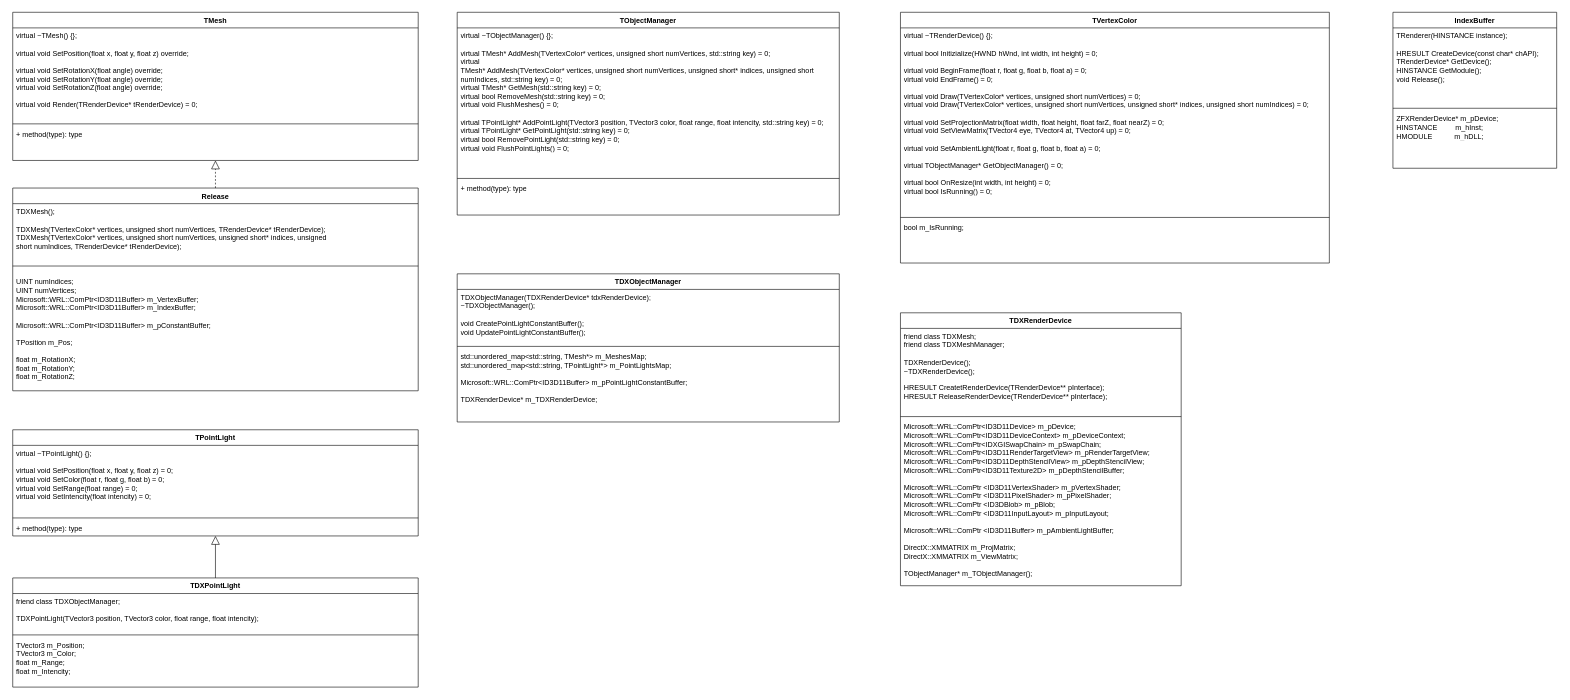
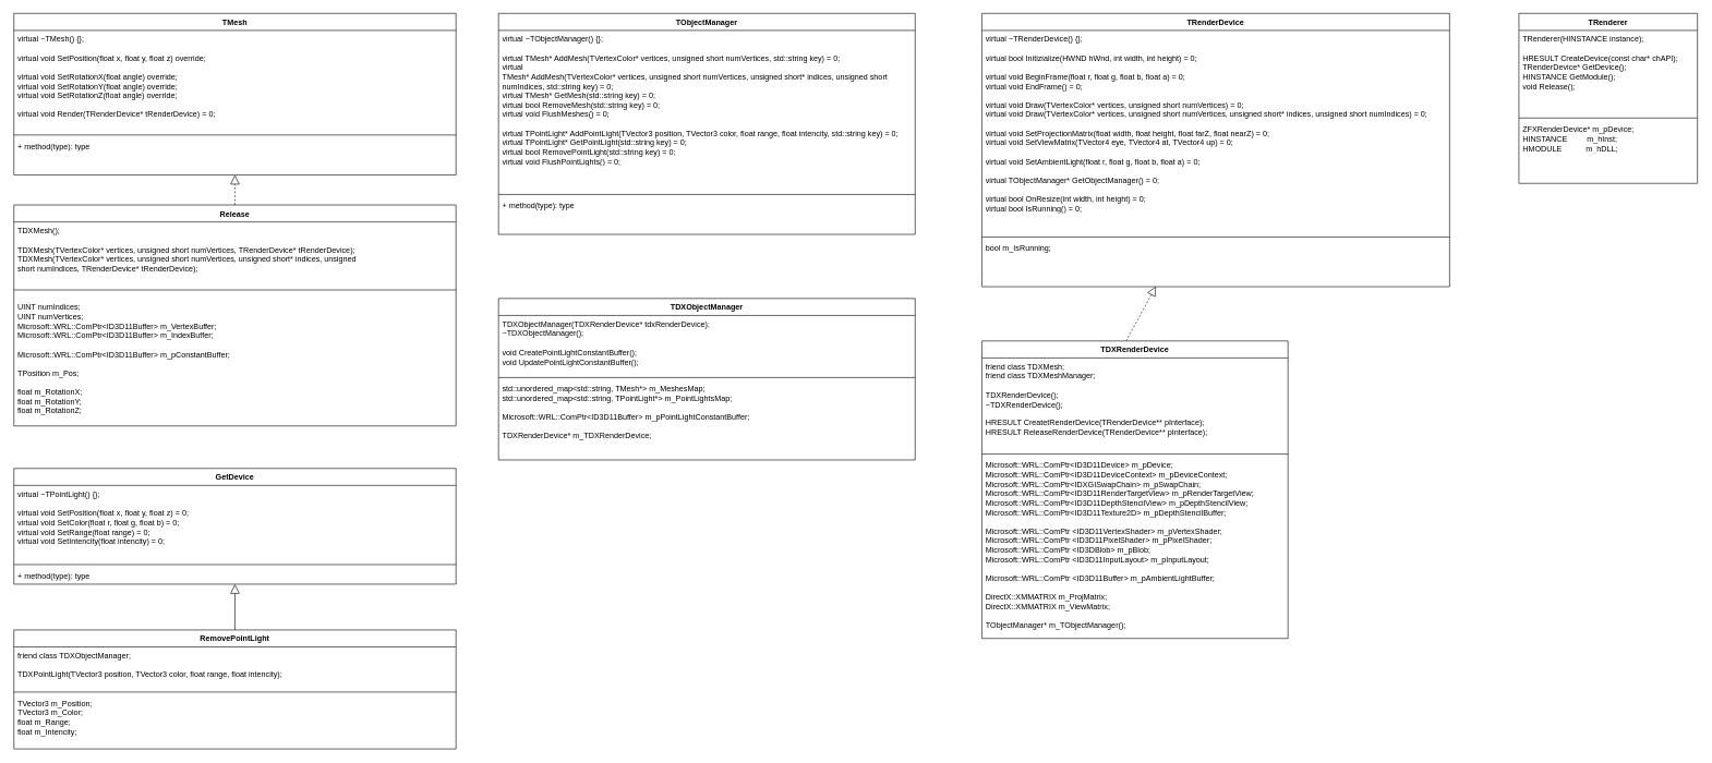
- <mxCell id="2" value="TVertexColor" style="swimlane;fontStyle=1;align=center;verticalAlign=top;childLayout=stackLayout;horizontal=1;startSize=26;horizontalStack=0;resizeParent=1;resizeParentMax=0;resizeLast=0;collapsible=1;marginBottom=0;whiteSpace=wrap;html=1;" parent="1" vertex="1"><mxGeometry x="1500" y="20" width="715" height="418" as="geometry" /></mxCell>
+ <mxCell id="2" value="TRenderDevice" style="swimlane;fontStyle=1;align=center;verticalAlign=top;childLayout=stackLayout;horizontal=1;startSize=26;horizontalStack=0;resizeParent=1;resizeParentMax=0;resizeLast=0;collapsible=1;marginBottom=0;whiteSpace=wrap;html=1;" parent="1" vertex="1"><mxGeometry x="1500" y="20" width="715" height="418" as="geometry" /></mxCell>
- <mxCell id="11" value="IndexBuffer" style="swimlane;fontStyle=1;align=center;verticalAlign=top;childLayout=stackLayout;horizontal=1;startSize=26;horizontalStack=0;resizeParent=1;resizeParentMax=0;resizeLast=0;collapsible=1;marginBottom=0;whiteSpace=wrap;html=1;" parent="1" vertex="1"><mxGeometry x="2321" y="20" width="273" height="260" as="geometry" /></mxCell>
+ <mxCell id="11" value="TRenderer" style="swimlane;fontStyle=1;align=center;verticalAlign=top;childLayout=stackLayout;horizontal=1;startSize=26;horizontalStack=0;resizeParent=1;resizeParentMax=0;resizeLast=0;collapsible=1;marginBottom=0;whiteSpace=wrap;html=1;" parent="1" vertex="1"><mxGeometry x="2321" y="20" width="273" height="260" as="geometry" /></mxCell>
+ <mxCell id="6" value="" style="endArrow=block;dashed=1;endFill=0;endSize=12;html=1;rounded=0;entryX=0.372;entryY=0.997;entryDx=0;entryDy=0;entryPerimeter=0;exitX=0.471;exitY=0;exitDx=0;exitDy=0;exitPerimeter=0;" parent="1" source="7" target="5" edge="1"><mxGeometry width="160" relative="1" as="geometry"><mxPoint x="1769" y="478" as="sourcePoint" /><mxPoint x="1950" y="269" as="targetPoint" /></mxGeometry></mxCell>
- <mxCell id="32" value="TPointLight" style="swimlane;fontStyle=1;align=center;verticalAlign=top;childLayout=stackLayout;horizontal=1;startSize=26;horizontalStack=0;resizeParent=1;resizeParentMax=0;resizeLast=0;collapsible=1;marginBottom=0;whiteSpace=wrap;html=1;" vertex="1" parent="1"><mxGeometry x="20" y="716" width="676" height="177" as="geometry" /></mxCell>
+ <mxCell id="32" value="GetDevice" style="swimlane;fontStyle=1;align=center;verticalAlign=top;childLayout=stackLayout;horizontal=1;startSize=26;horizontalStack=0;resizeParent=1;resizeParentMax=0;resizeLast=0;collapsible=1;marginBottom=0;whiteSpace=wrap;html=1;" vertex="1" parent="1"><mxGeometry x="20" y="716" width="676" height="177" as="geometry" /></mxCell>
- <mxCell id="36" value="TDXPointLight" style="swimlane;fontStyle=1;align=center;verticalAlign=top;childLayout=stackLayout;horizontal=1;startSize=26;horizontalStack=0;resizeParent=1;resizeParentMax=0;resizeLast=0;collapsible=1;marginBottom=0;whiteSpace=wrap;html=1;" vertex="1" parent="1"><mxGeometry x="20" y="963" width="676" height="182" as="geometry" /></mxCell>
+ <mxCell id="36" value="RemovePointLight" style="swimlane;fontStyle=1;align=center;verticalAlign=top;childLayout=stackLayout;horizontal=1;startSize=26;horizontalStack=0;resizeParent=1;resizeParentMax=0;resizeLast=0;collapsible=1;marginBottom=0;whiteSpace=wrap;html=1;" vertex="1" parent="1"><mxGeometry x="20" y="963" width="676" height="182" as="geometry" /></mxCell>
